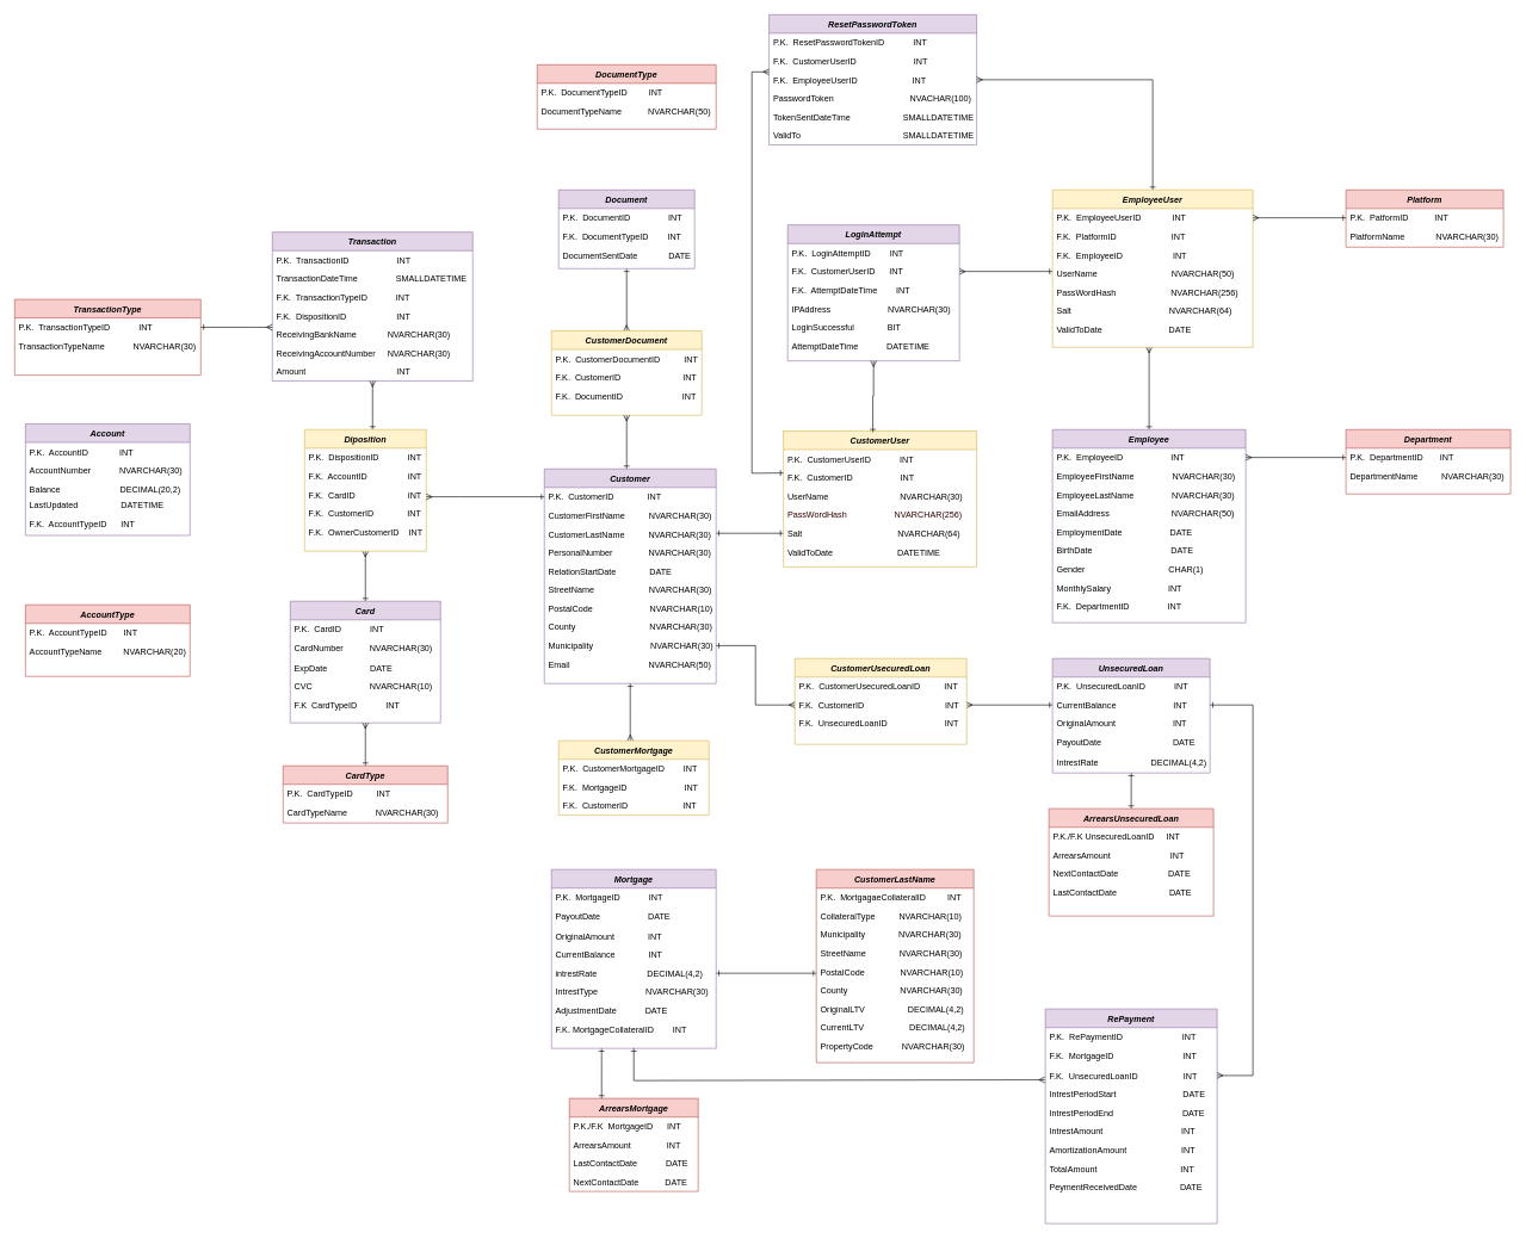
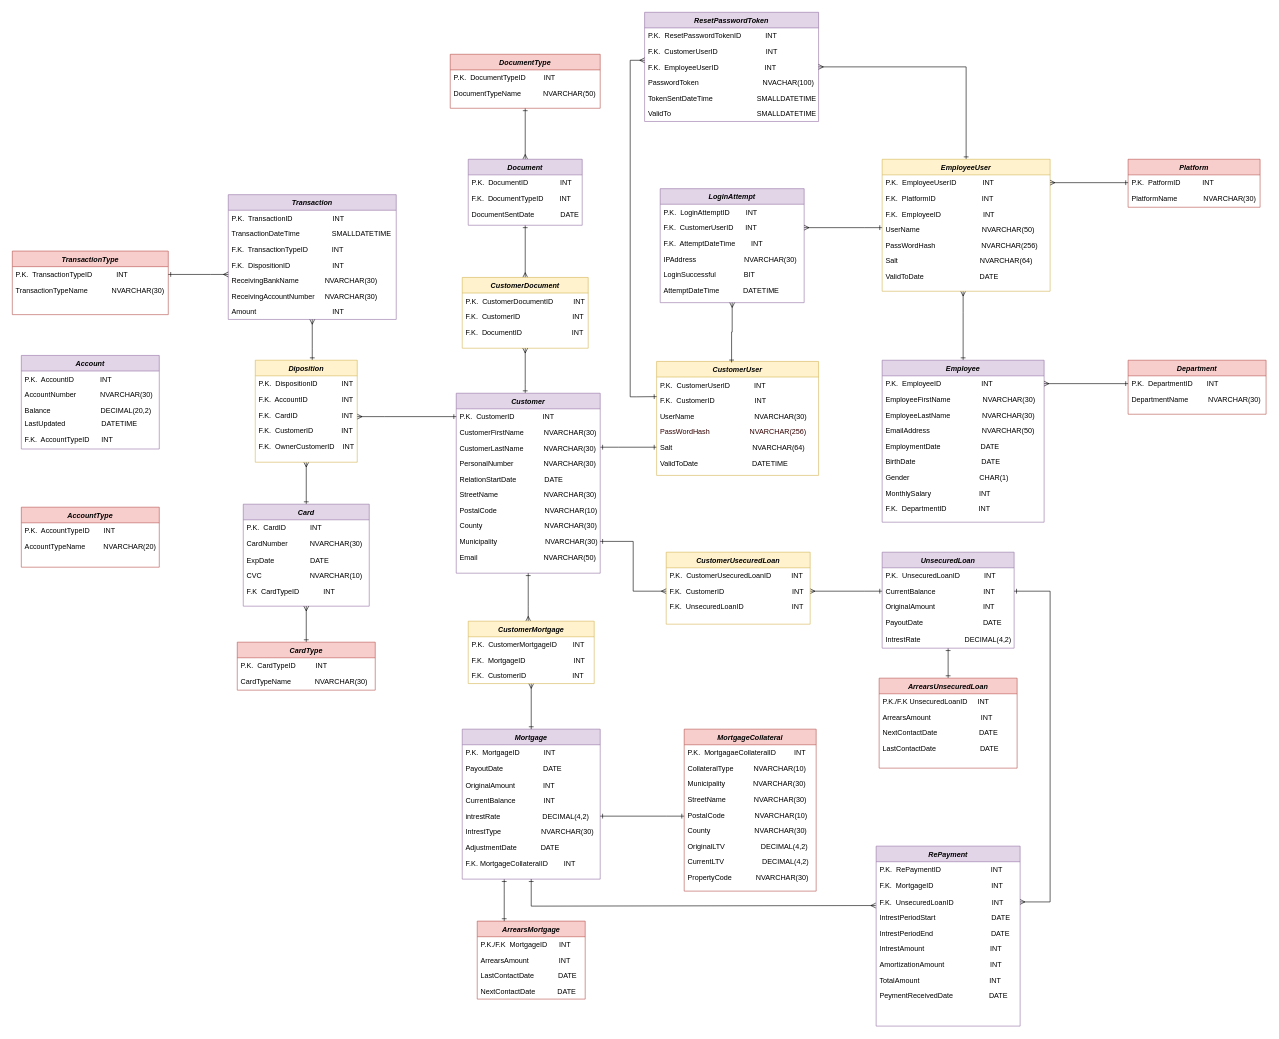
+ <mxCell id="152" style="edgeStyle=orthogonalEdgeStyle;rounded=0;orthogonalLoop=1;jettySize=auto;html=1;entryX=0.5;entryY=1;entryDx=0;entryDy=0;endArrow=ERone;endFill=0;startArrow=ERmany;startFill=0;" parent="1" source="153" target="157" edge="1"><mxGeometry relative="1" as="geometry" /></mxCell>
+ <mxCell id="142" style="edgeStyle=orthogonalEdgeStyle;rounded=0;orthogonalLoop=1;jettySize=auto;html=1;entryX=0.5;entryY=0;entryDx=0;entryDy=0;endArrow=ERone;endFill=0;startArrow=ERmany;startFill=0;" parent="1" source="144" target="53" edge="1"><mxGeometry relative="1" as="geometry" /></mxCell>
- <mxCell id="132" value="CustomerLastName" style="swimlane;fontStyle=3;align=center;verticalAlign=top;childLayout=stackLayout;horizontal=1;startSize=26;horizontalStack=0;resizeParent=1;resizeLast=0;collapsible=1;marginBottom=0;rounded=0;shadow=0;strokeWidth=1;fillColor=#f8cecc;strokeColor=#b85450;" parent="1" vertex="1"><mxGeometry x="1140" y="1215" width="220" height="270" as="geometry"><mxRectangle x="220" y="120" width="160" height="26" as="alternateBounds" /></mxGeometry></mxCell>
+ <mxCell id="132" value="MortgageCollateral" style="swimlane;fontStyle=3;align=center;verticalAlign=top;childLayout=stackLayout;horizontal=1;startSize=26;horizontalStack=0;resizeParent=1;resizeLast=0;collapsible=1;marginBottom=0;rounded=0;shadow=0;strokeWidth=1;fillColor=#f8cecc;strokeColor=#b85450;" parent="1" vertex="1"><mxGeometry x="1140" y="1215" width="220" height="270" as="geometry"><mxRectangle x="220" y="120" width="160" height="26" as="alternateBounds" /></mxGeometry></mxCell>
